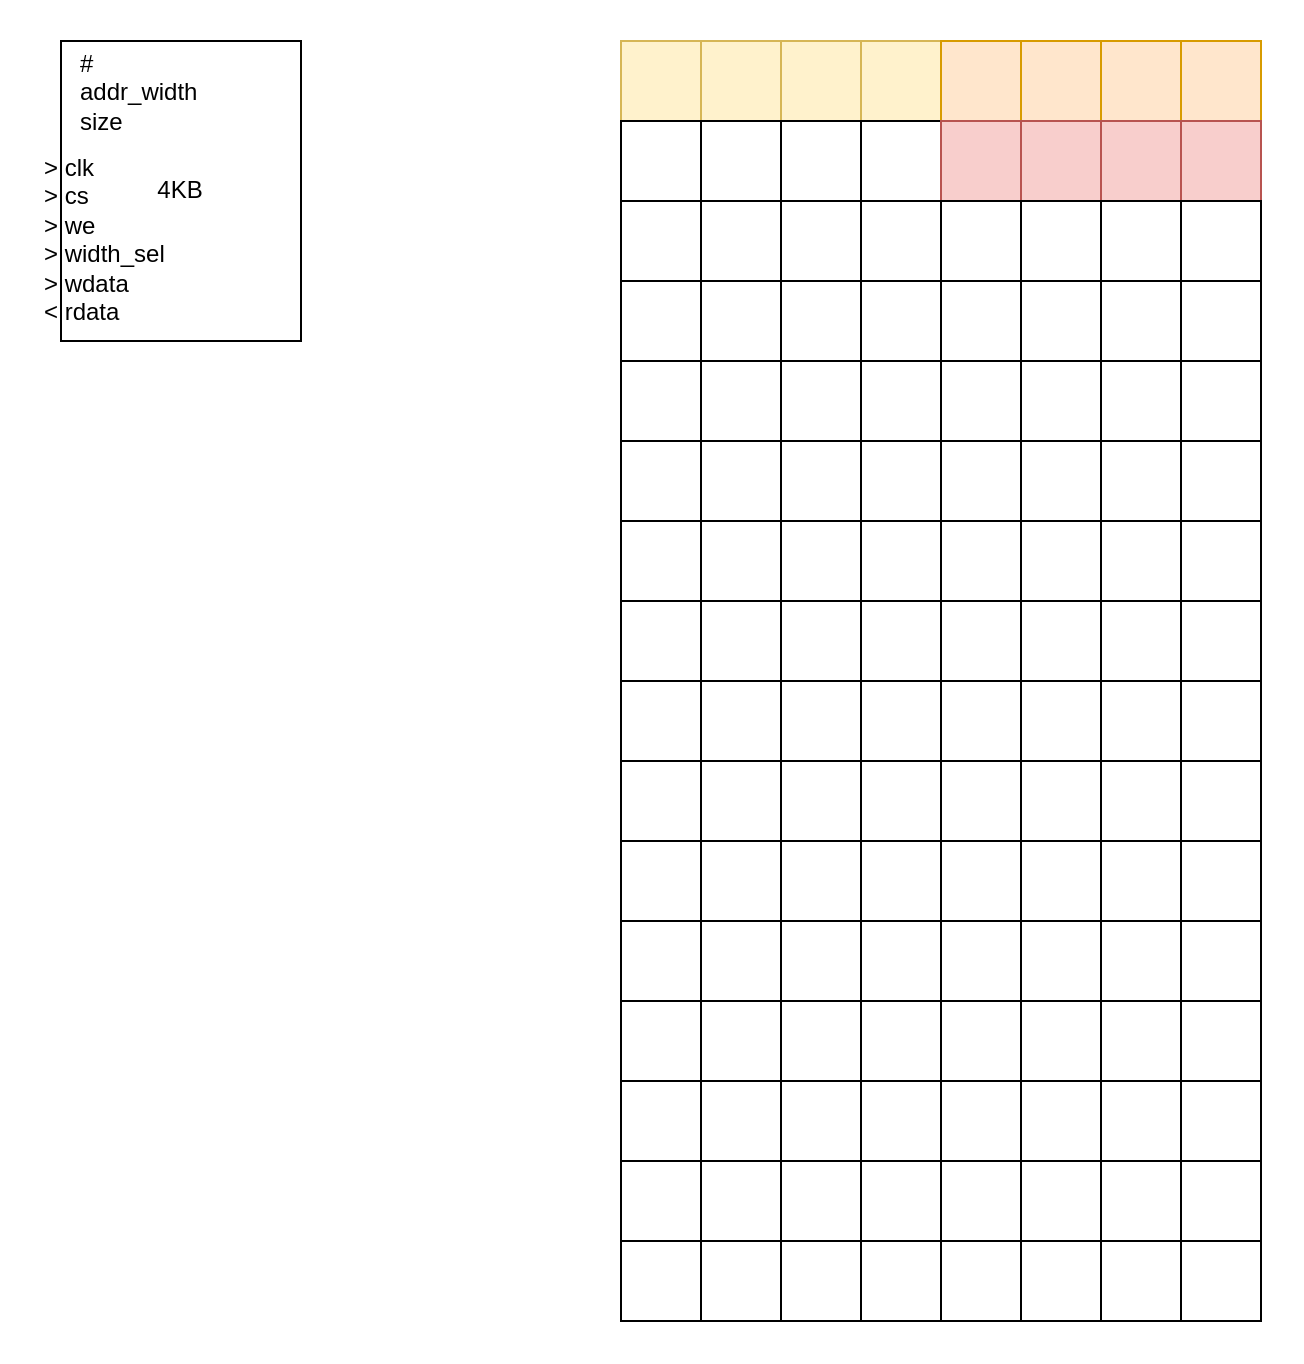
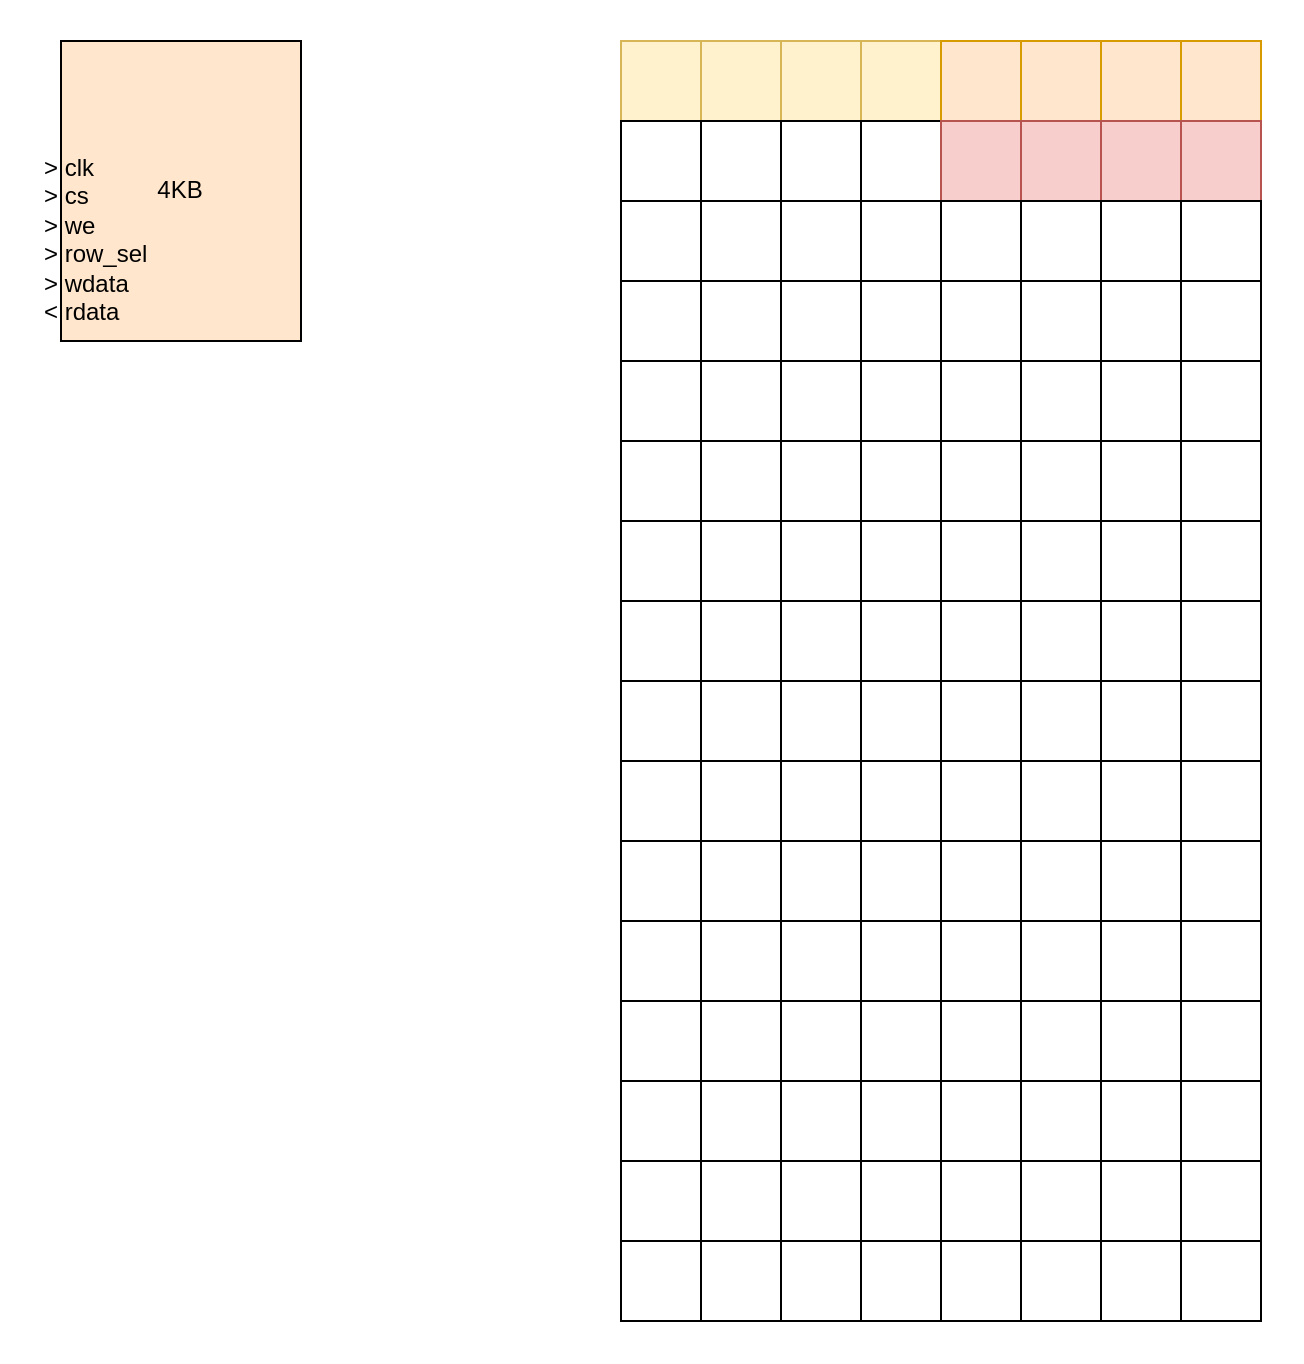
- <mxCell id="4" value="#&lt;br&gt;addr_width&lt;br&gt;size" style="text;html=1;align=left;verticalAlign=top;resizable=0;points=[];autosize=1;strokeColor=none;fillColor=none;spacing=0;" parent="1" vertex="1"><mxGeometry x="40" y="20" width="80" height="50" as="geometry" /></mxCell>
- <mxCell id="2" value="4KB" style="rounded=0;whiteSpace=wrap;html=1;" parent="1" vertex="1"><mxGeometry x="30" y="20" width="120" height="150" as="geometry" /></mxCell>
+ <mxCell id="2" value="4KB" style="rounded=0;whiteSpace=wrap;html=1;fillColor=#ffe6cc;" parent="1" vertex="1"><mxGeometry x="30" y="20" width="120" height="150" as="geometry" /></mxCell>
- <mxCell id="3" value="&amp;gt; clk&lt;br&gt;&amp;gt;&amp;nbsp;cs&lt;br&gt;&amp;gt;&amp;nbsp;we&lt;br&gt;&amp;gt;&amp;nbsp;width_sel&lt;br&gt;&amp;gt;&amp;nbsp;wdata&lt;br&gt;&amp;lt; rdata" style="text;html=1;align=left;verticalAlign=top;resizable=0;points=[];autosize=1;strokeColor=none;fillColor=none;" parent="1" vertex="1"><mxGeometry x="20" y="70" width="80" height="100" as="geometry" /></mxCell>
+ <mxCell id="3" value="&amp;gt; clk&lt;br&gt;&amp;gt;&amp;nbsp;cs&lt;br&gt;&amp;gt;&amp;nbsp;we&lt;br&gt;&amp;gt;&amp;nbsp;row_sel&lt;br&gt;&amp;gt;&amp;nbsp;wdata&lt;br&gt;&amp;lt; rdata" style="text;html=1;align=left;verticalAlign=top;resizable=0;points=[];autosize=1;strokeColor=none;fillColor=none;" parent="1" vertex="1"><mxGeometry x="20" y="70" width="80" height="100" as="geometry" /></mxCell>
